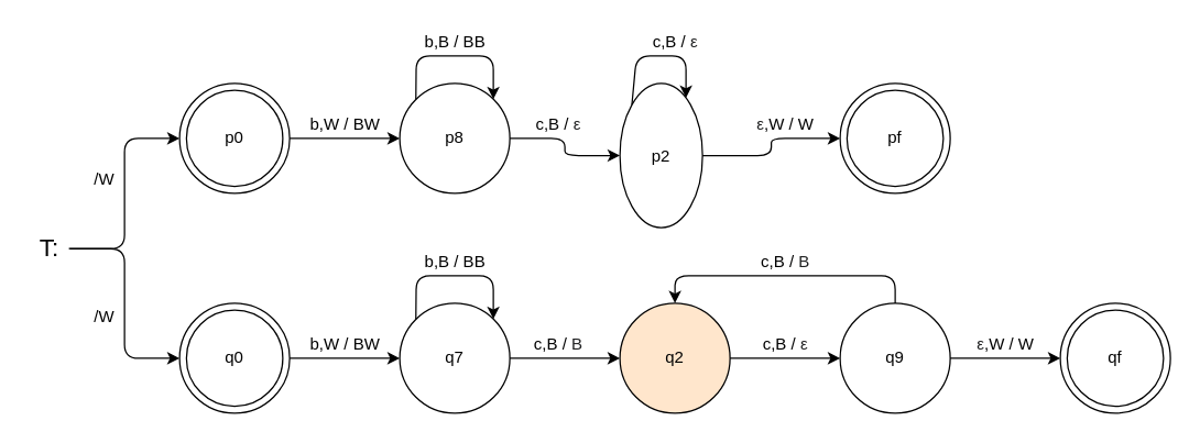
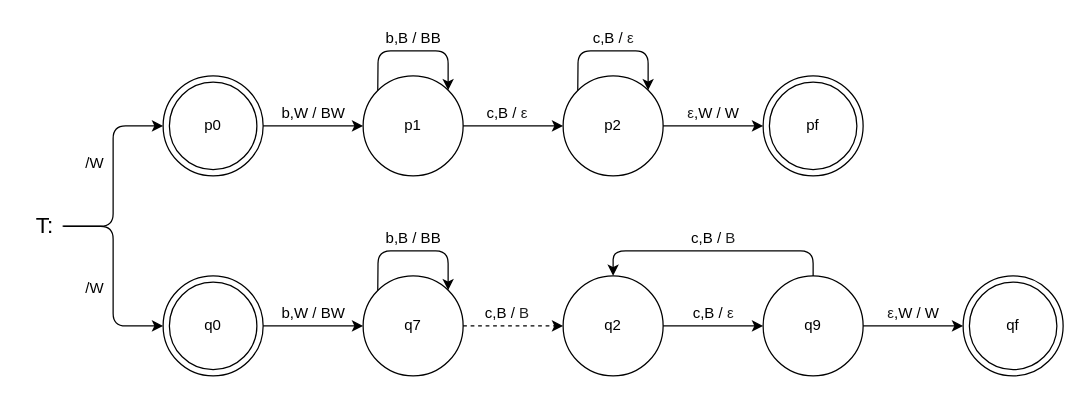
- <mxCell id="11" value="p8" style="ellipse;whiteSpace=wrap;html=1;aspect=fixed;" parent="1" vertex="1"><mxGeometry x="290" y="60" width="80" height="80" as="geometry" /></mxCell>
+ <mxCell id="11" value="p1" style="ellipse;whiteSpace=wrap;html=1;aspect=fixed;" parent="1" vertex="1"><mxGeometry x="290" y="60" width="80" height="80" as="geometry" /></mxCell>
- <mxCell id="16" value="p2" style="ellipse;whiteSpace=wrap;html=1;aspect=fixed;" parent="1" vertex="1"><mxGeometry x="450" y="60" width="60" height="105" as="geometry" /></mxCell>
+ <mxCell id="16" value="p2" style="ellipse;whiteSpace=wrap;html=1;aspect=fixed;" parent="1" vertex="1"><mxGeometry x="450" y="60" width="80" height="80" as="geometry" /></mxCell>
- <mxCell id="24" value="" style="endArrow=classic;html=1;exitX=1;exitY=0.5;exitDx=0;exitDy=0;edgeStyle=orthogonalEdgeStyle;entryX=0;entryY=0.5;entryDx=0;entryDy=0;" parent="1" source="19" target="25" edge="1"><mxGeometry width="50" height="50" relative="1" as="geometry"><mxPoint x="384" y="270" as="sourcePoint" /><mxPoint x="464" y="270" as="targetPoint" /></mxGeometry></mxCell>
+ <mxCell id="24" value="" style="endArrow=classic;html=1;exitX=1;exitY=0.5;exitDx=0;exitDy=0;edgeStyle=orthogonalEdgeStyle;entryX=0;entryY=0.5;entryDx=0;entryDy=0;dashed=1;" parent="1" source="19" target="25" edge="1"><mxGeometry width="50" height="50" relative="1" as="geometry"><mxPoint x="384" y="270" as="sourcePoint" /><mxPoint x="464" y="270" as="targetPoint" /></mxGeometry></mxCell>
- <mxCell id="25" value="q2" style="ellipse;whiteSpace=wrap;html=1;aspect=fixed;fillColor=#ffe6cc;" parent="1" vertex="1"><mxGeometry x="450" y="220" width="80" height="80" as="geometry" /></mxCell>
+ <mxCell id="25" value="q2" style="ellipse;whiteSpace=wrap;html=1;aspect=fixed;" parent="1" vertex="1"><mxGeometry x="450" y="220" width="80" height="80" as="geometry" /></mxCell>
